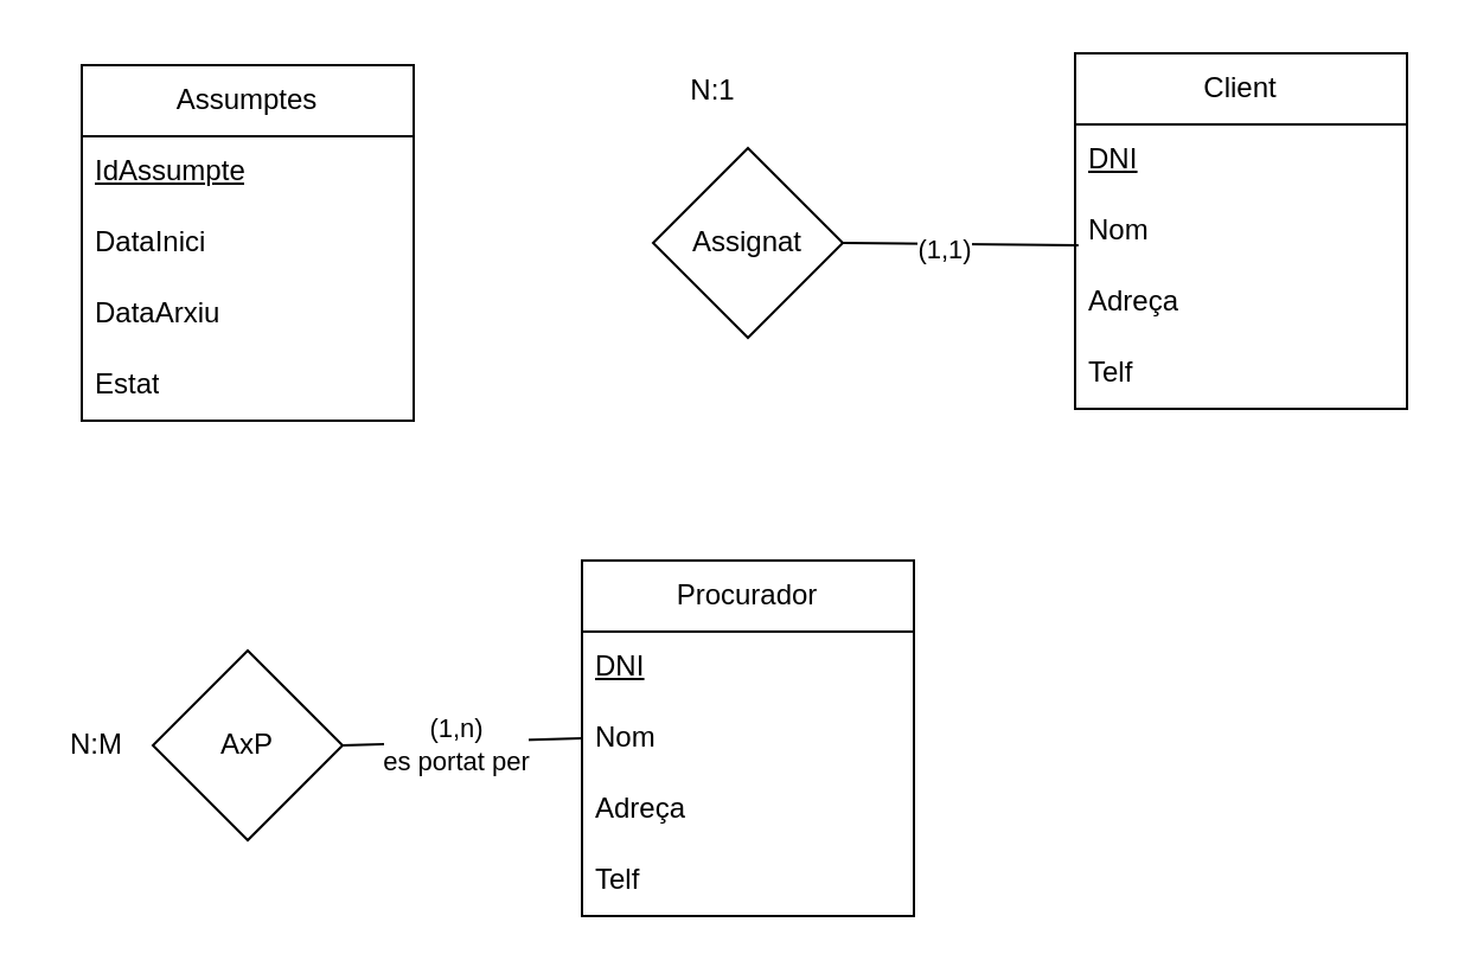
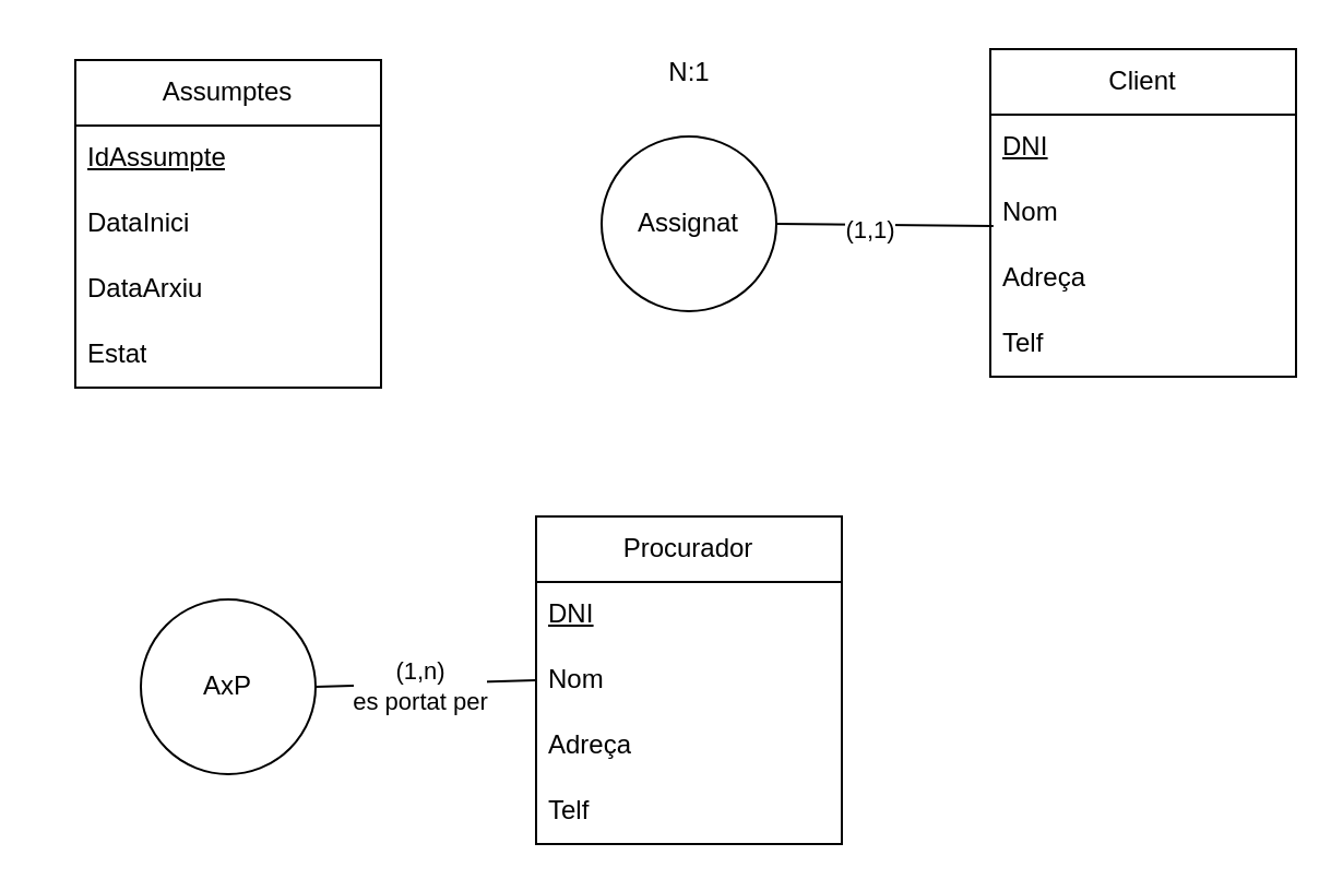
- <mxCell id="26" value="N:1" style="text;html=1;align=center;verticalAlign=middle;resizable=0;points=[];autosize=1;strokeColor=none;fillColor=none;" vertex="1" parent="24"><mxGeometry x="6.5" y="5" width="37" height="26" as="geometry" /></mxCell>
+ <mxCell id="26" value="N:1" style="text;html=1;align=center;verticalAlign=middle;resizable=0;points=[];autosize=1;strokeColor=none;fillColor=none;" vertex="1" parent="24"><mxGeometry x="21.5" width="37" height="26" as="geometry" /></mxCell>
- <mxCell id="25" value="Assignat" style="rhombus;whiteSpace=wrap;html=1;" vertex="1" parent="24"><mxGeometry y="42" width="80" height="80" as="geometry" /></mxCell>
+ <mxCell id="25" value="Assignat" style="ellipse;whiteSpace=wrap;html=1;" vertex="1" parent="24"><mxGeometry y="42" width="80" height="80" as="geometry" /></mxCell>
- <mxCell id="23" value="N:M" style="text;html=1;align=center;verticalAlign=middle;resizable=0;points=[];autosize=1;strokeColor=none;fillColor=none;" vertex="1" parent="21"><mxGeometry y="27" width="40" height="26" as="geometry" /></mxCell>
- <mxCell id="22" value="AxP" style="rhombus;whiteSpace=wrap;html=1;" vertex="1" parent="21"><mxGeometry x="44" width="80" height="80" as="geometry" /></mxCell>
+ <mxCell id="22" value="AxP" style="ellipse;whiteSpace=wrap;html=1;" vertex="1" parent="21"><mxGeometry x="44" width="80" height="80" as="geometry" /></mxCell>
